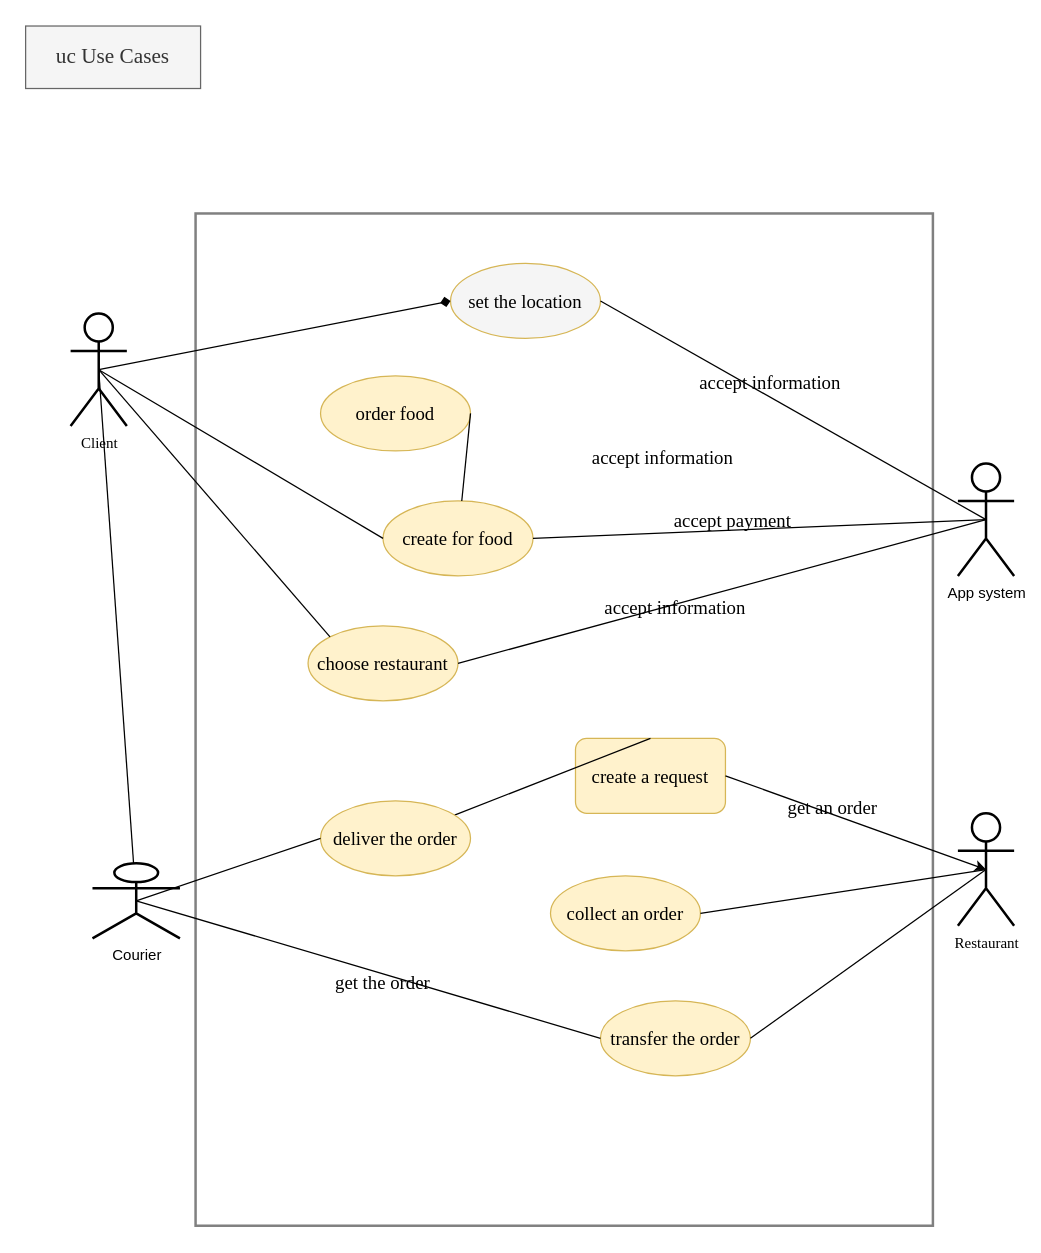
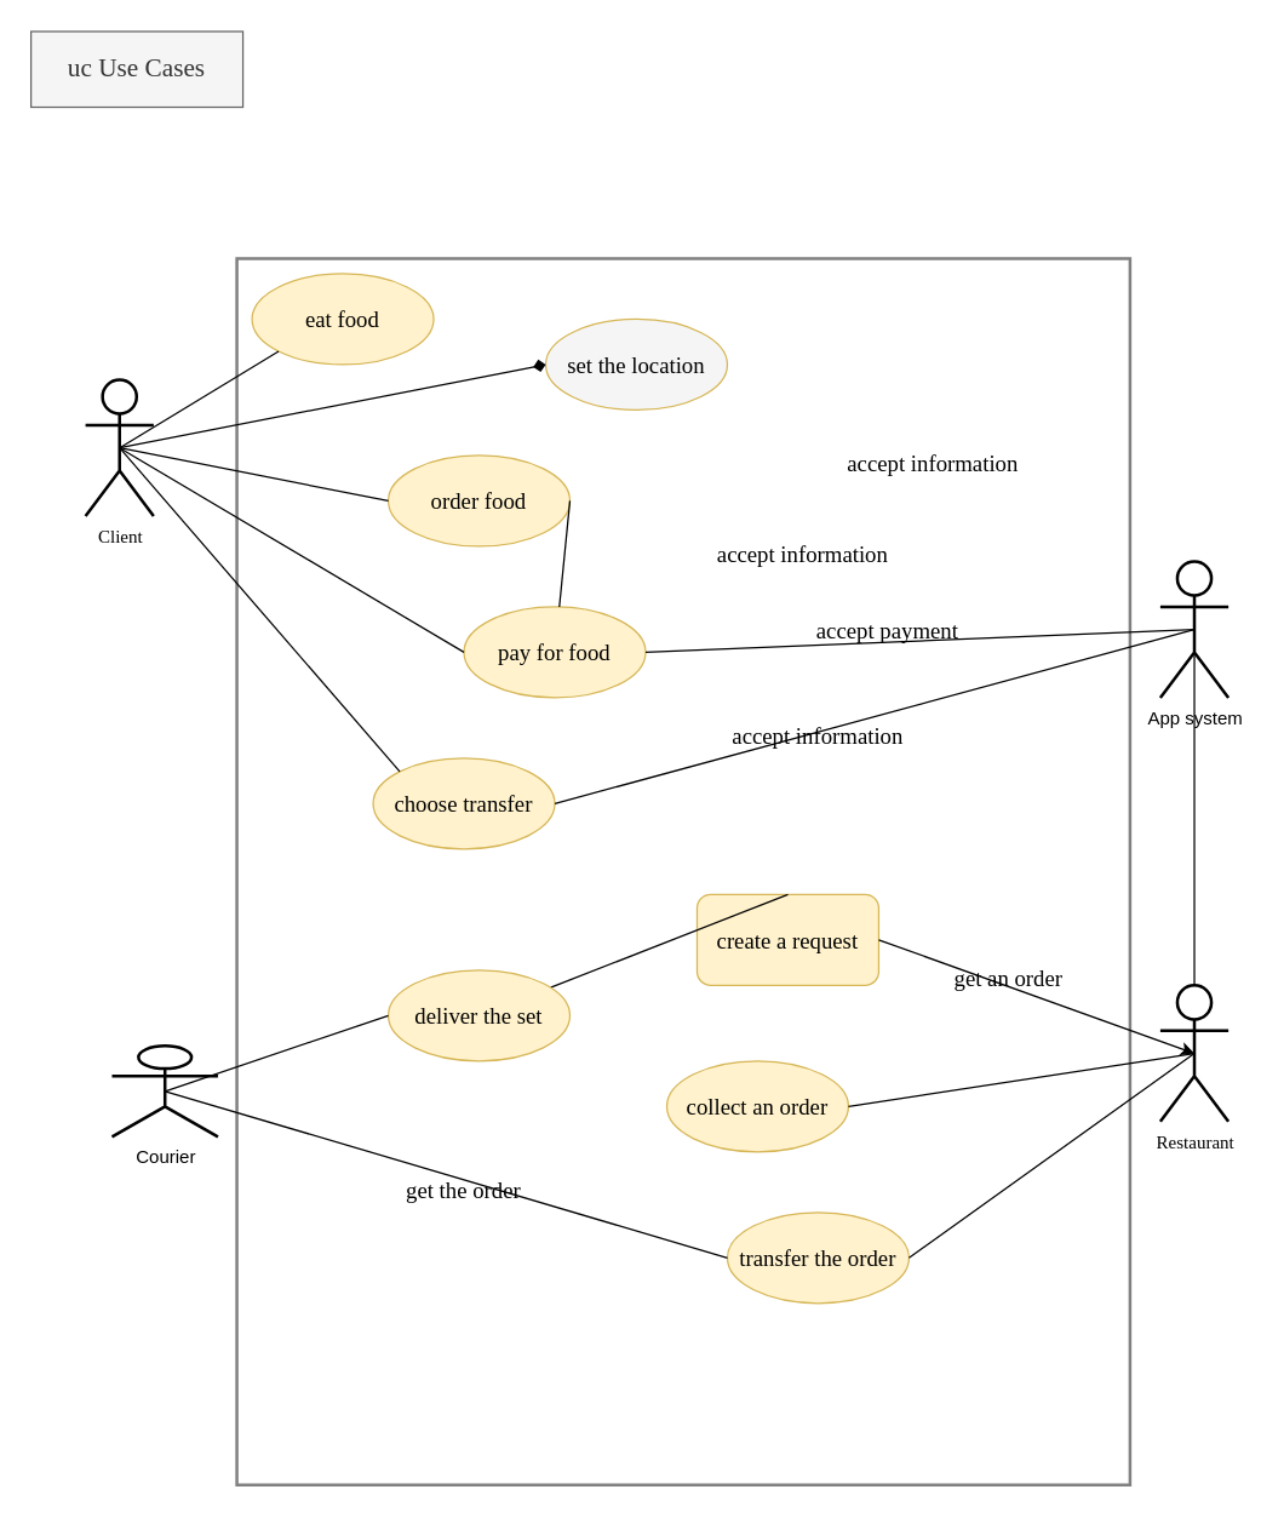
+ <mxCell id="9" value="&lt;font face=&quot;Verdana&quot; style=&quot;font-size: 15px;&quot;&gt;eat food&lt;/font&gt;" style="ellipse;whiteSpace=wrap;html=1;fillColor=#fff2cc;strokeColor=#d6b656;" vertex="1" parent="1"><mxGeometry x="166" y="180" width="120" height="60" as="geometry" /></mxCell>
+ <mxCell id="12" value="" style="endArrow=none;html=1;rounded=0;exitX=0;exitY=1;exitDx=0;exitDy=0;entryX=0.5;entryY=0.5;entryDx=0;entryDy=0;entryPerimeter=0;" edge="1" parent="1" source="9" target="4"><mxGeometry width="50" height="50" relative="1" as="geometry"><mxPoint x="456" y="620" as="sourcePoint" /><mxPoint x="116" y="340" as="targetPoint" /></mxGeometry></mxCell>
- <mxCell id="25" value="" style="endArrow=none;html=1;rounded=0;entryX=1;entryY=0.5;entryDx=0;entryDy=0;exitX=0.5;exitY=0.5;exitDx=0;exitDy=0;exitPerimeter=0;" edge="1" parent="1" source="15" target="23"><mxGeometry width="50" height="50" relative="1" as="geometry"><mxPoint x="456" y="590" as="sourcePoint" /><mxPoint x="506" y="540" as="targetPoint" /></mxGeometry></mxCell>
+ <mxCell id="25" value="" style="endArrow=none;html=1;rounded=0;exitX=0.5;exitY=0.5;exitDx=0;exitDy=0;exitPerimeter=0;" edge="1" parent="1" source="15" target="6"><mxGeometry width="50" height="50" relative="1" as="geometry"><mxPoint x="456" y="590" as="sourcePoint" /><mxPoint x="506" y="540" as="targetPoint" /></mxGeometry></mxCell>
- <mxCell id="13" value="&lt;font face=&quot;Verdana&quot; style=&quot;font-size: 15px;&quot;&gt;create for food&lt;/font&gt;" style="ellipse;whiteSpace=wrap;html=1;fillColor=#fff2cc;strokeColor=#d6b656;" vertex="1" parent="1"><mxGeometry x="306" y="400" width="120" height="60" as="geometry" /></mxCell>
+ <mxCell id="13" value="&lt;font face=&quot;Verdana&quot; style=&quot;font-size: 15px;&quot;&gt;pay for food&lt;/font&gt;" style="ellipse;whiteSpace=wrap;html=1;fillColor=#fff2cc;strokeColor=#d6b656;" vertex="1" parent="1"><mxGeometry x="306" y="400" width="120" height="60" as="geometry" /></mxCell>
- <mxCell id="11" value="" style="endArrow=none;html=1;rounded=0;exitX=0.5;exitY=0.5;exitDx=0;exitDy=0;exitPerimeter=0;" edge="1" parent="1" source="4" target="5"><mxGeometry width="50" height="50" relative="1" as="geometry"><mxPoint x="116" y="340" as="sourcePoint" /><mxPoint x="506" y="570" as="targetPoint" /></mxGeometry></mxCell>
+ <mxCell id="11" value="" style="endArrow=none;html=1;rounded=0;entryX=0;entryY=0.5;entryDx=0;entryDy=0;exitX=0.5;exitY=0.5;exitDx=0;exitDy=0;exitPerimeter=0;" edge="1" parent="1" source="4" target="8"><mxGeometry width="50" height="50" relative="1" as="geometry"><mxPoint x="116" y="340" as="sourcePoint" /><mxPoint x="506" y="570" as="targetPoint" /></mxGeometry></mxCell>
- <mxCell id="7" value="&lt;font face=&quot;Verdana&quot; style=&quot;font-size: 15px;&quot;&gt;choose restaurant&lt;/font&gt;" style="ellipse;whiteSpace=wrap;html=1;fillColor=#fff2cc;strokeColor=#d6b656;" vertex="1" parent="1"><mxGeometry x="246" y="500" width="120" height="60" as="geometry" /></mxCell>
+ <mxCell id="7" value="&lt;font face=&quot;Verdana&quot; style=&quot;font-size: 15px;&quot;&gt;choose transfer&lt;/font&gt;" style="ellipse;whiteSpace=wrap;html=1;fillColor=#fff2cc;strokeColor=#d6b656;" vertex="1" parent="1"><mxGeometry x="246" y="500" width="120" height="60" as="geometry" /></mxCell>
- <mxCell id="36" value="&lt;font face=&quot;Verdana&quot;&gt;&lt;span style=&quot;font-size: 15px;&quot;&gt;deliver the order&lt;/span&gt;&lt;/font&gt;" style="ellipse;whiteSpace=wrap;html=1;fillColor=#fff2cc;strokeColor=#d6b656;" vertex="1" parent="1"><mxGeometry x="256" y="640" width="120" height="60" as="geometry" /></mxCell>
+ <mxCell id="36" value="&lt;font face=&quot;Verdana&quot;&gt;&lt;span style=&quot;font-size: 15px;&quot;&gt;deliver the set&lt;/span&gt;&lt;/font&gt;" style="ellipse;whiteSpace=wrap;html=1;fillColor=#fff2cc;strokeColor=#d6b656;" vertex="1" parent="1"><mxGeometry x="256" y="640" width="120" height="60" as="geometry" /></mxCell>
